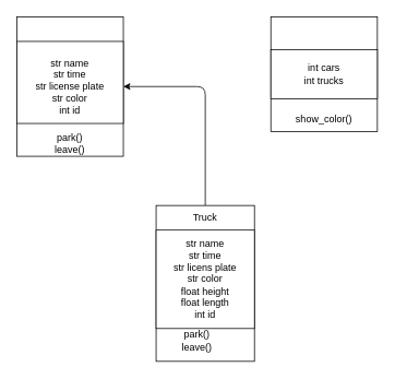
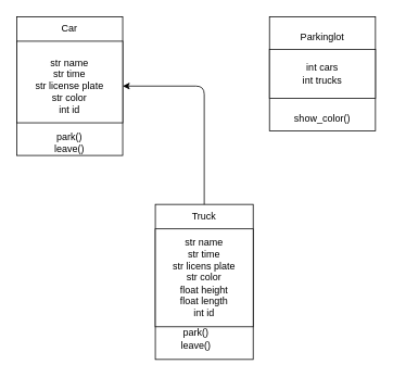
+ <mxCell id="9" value="Car" style="text;html=1;strokeColor=none;fillColor=none;align=center;verticalAlign=middle;whiteSpace=wrap;rounded=0;" vertex="1" parent="1"><mxGeometry x="55" y="20" width="60" height="30" as="geometry" /></mxCell>
+ <mxCell id="4" value="Parkinglot" style="text;html=1;strokeColor=none;fillColor=none;align=center;verticalAlign=middle;whiteSpace=wrap;rounded=0;" vertex="1" parent="1"><mxGeometry x="365" y="30" width="60" height="30" as="geometry" /></mxCell>
